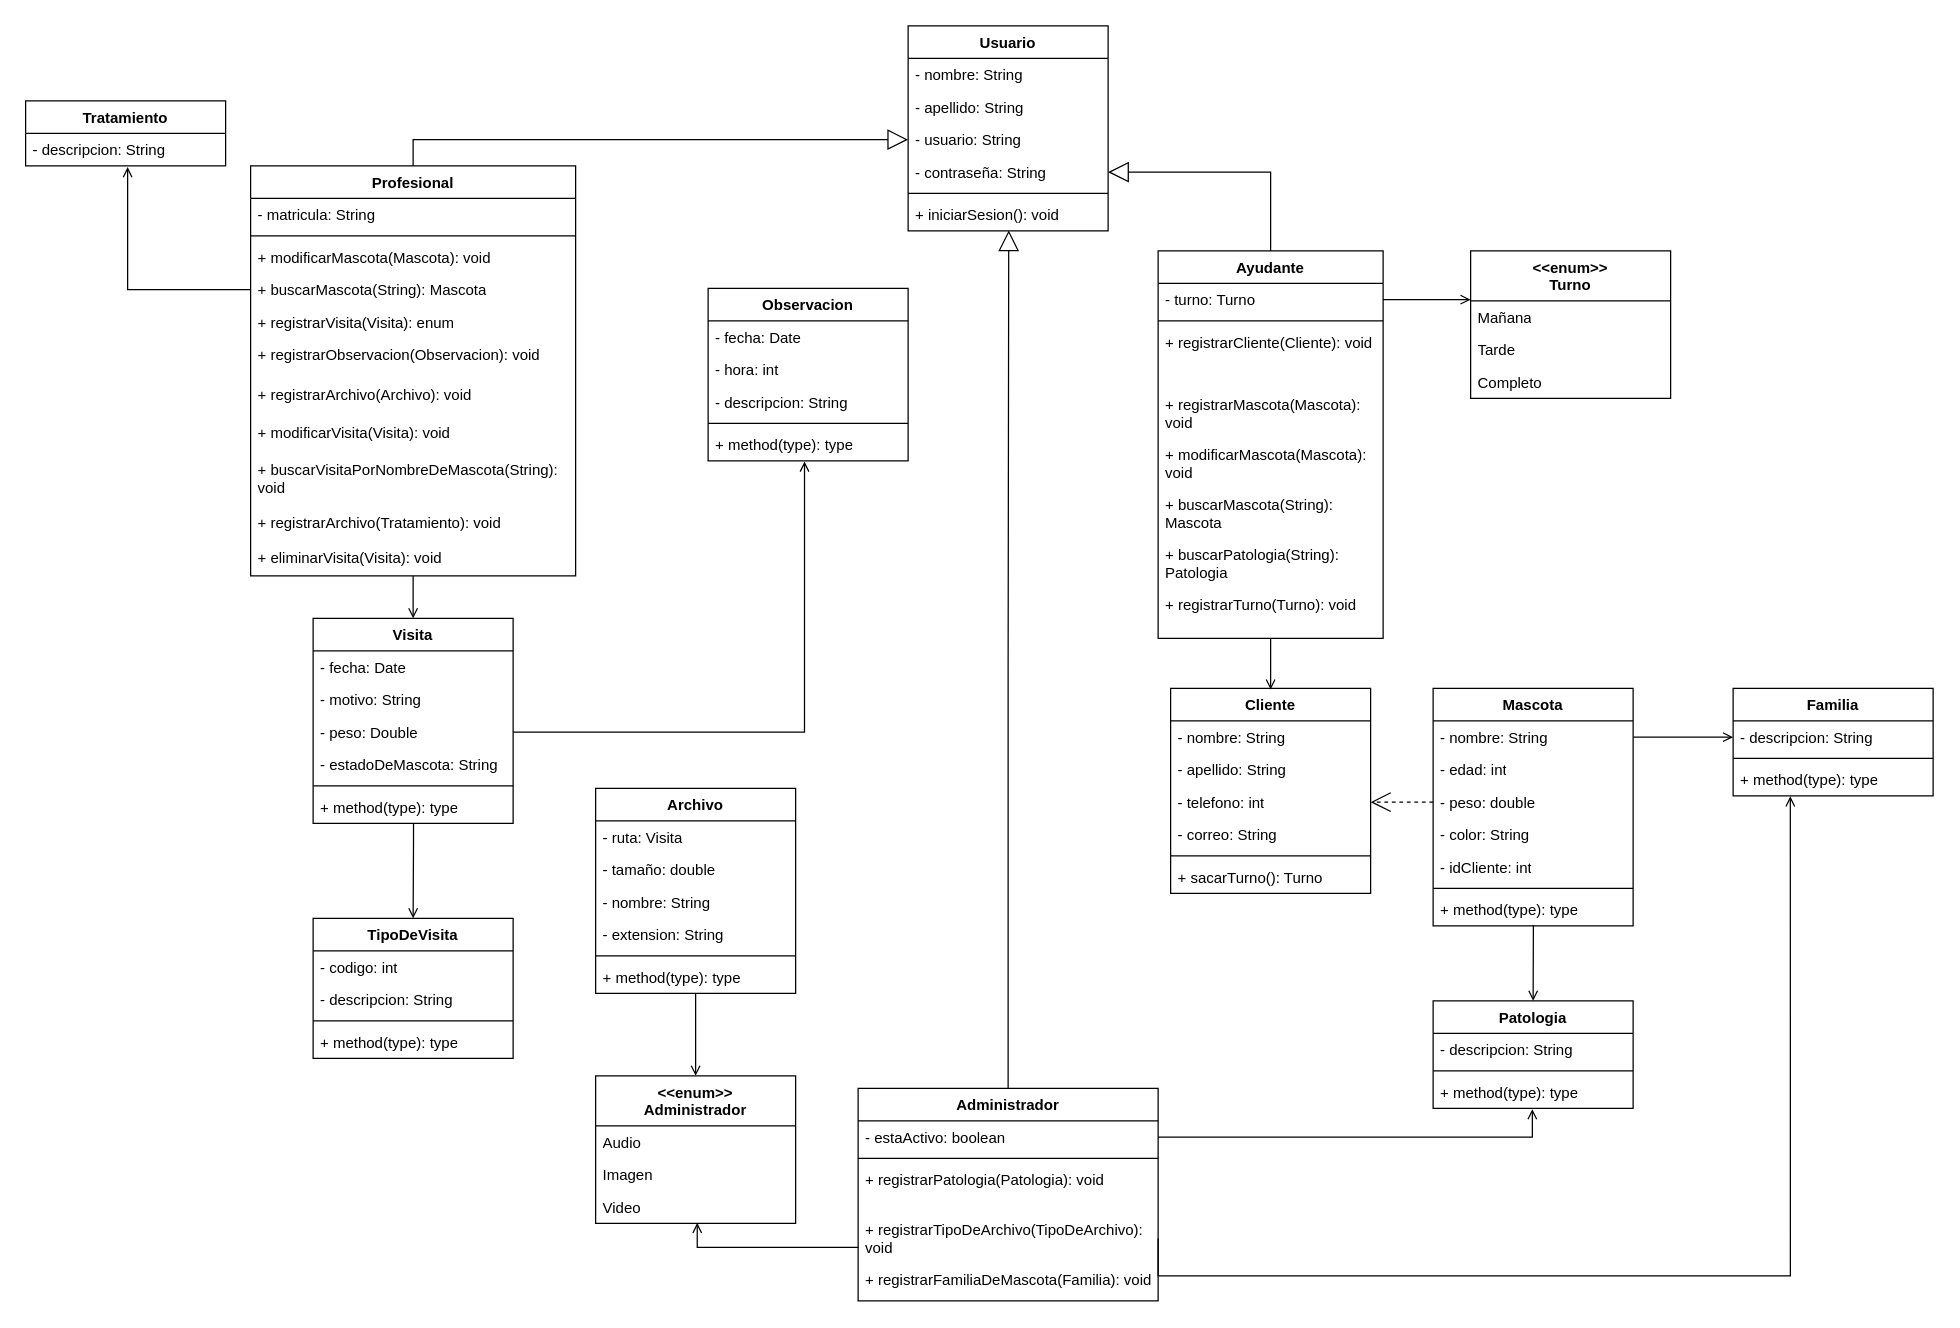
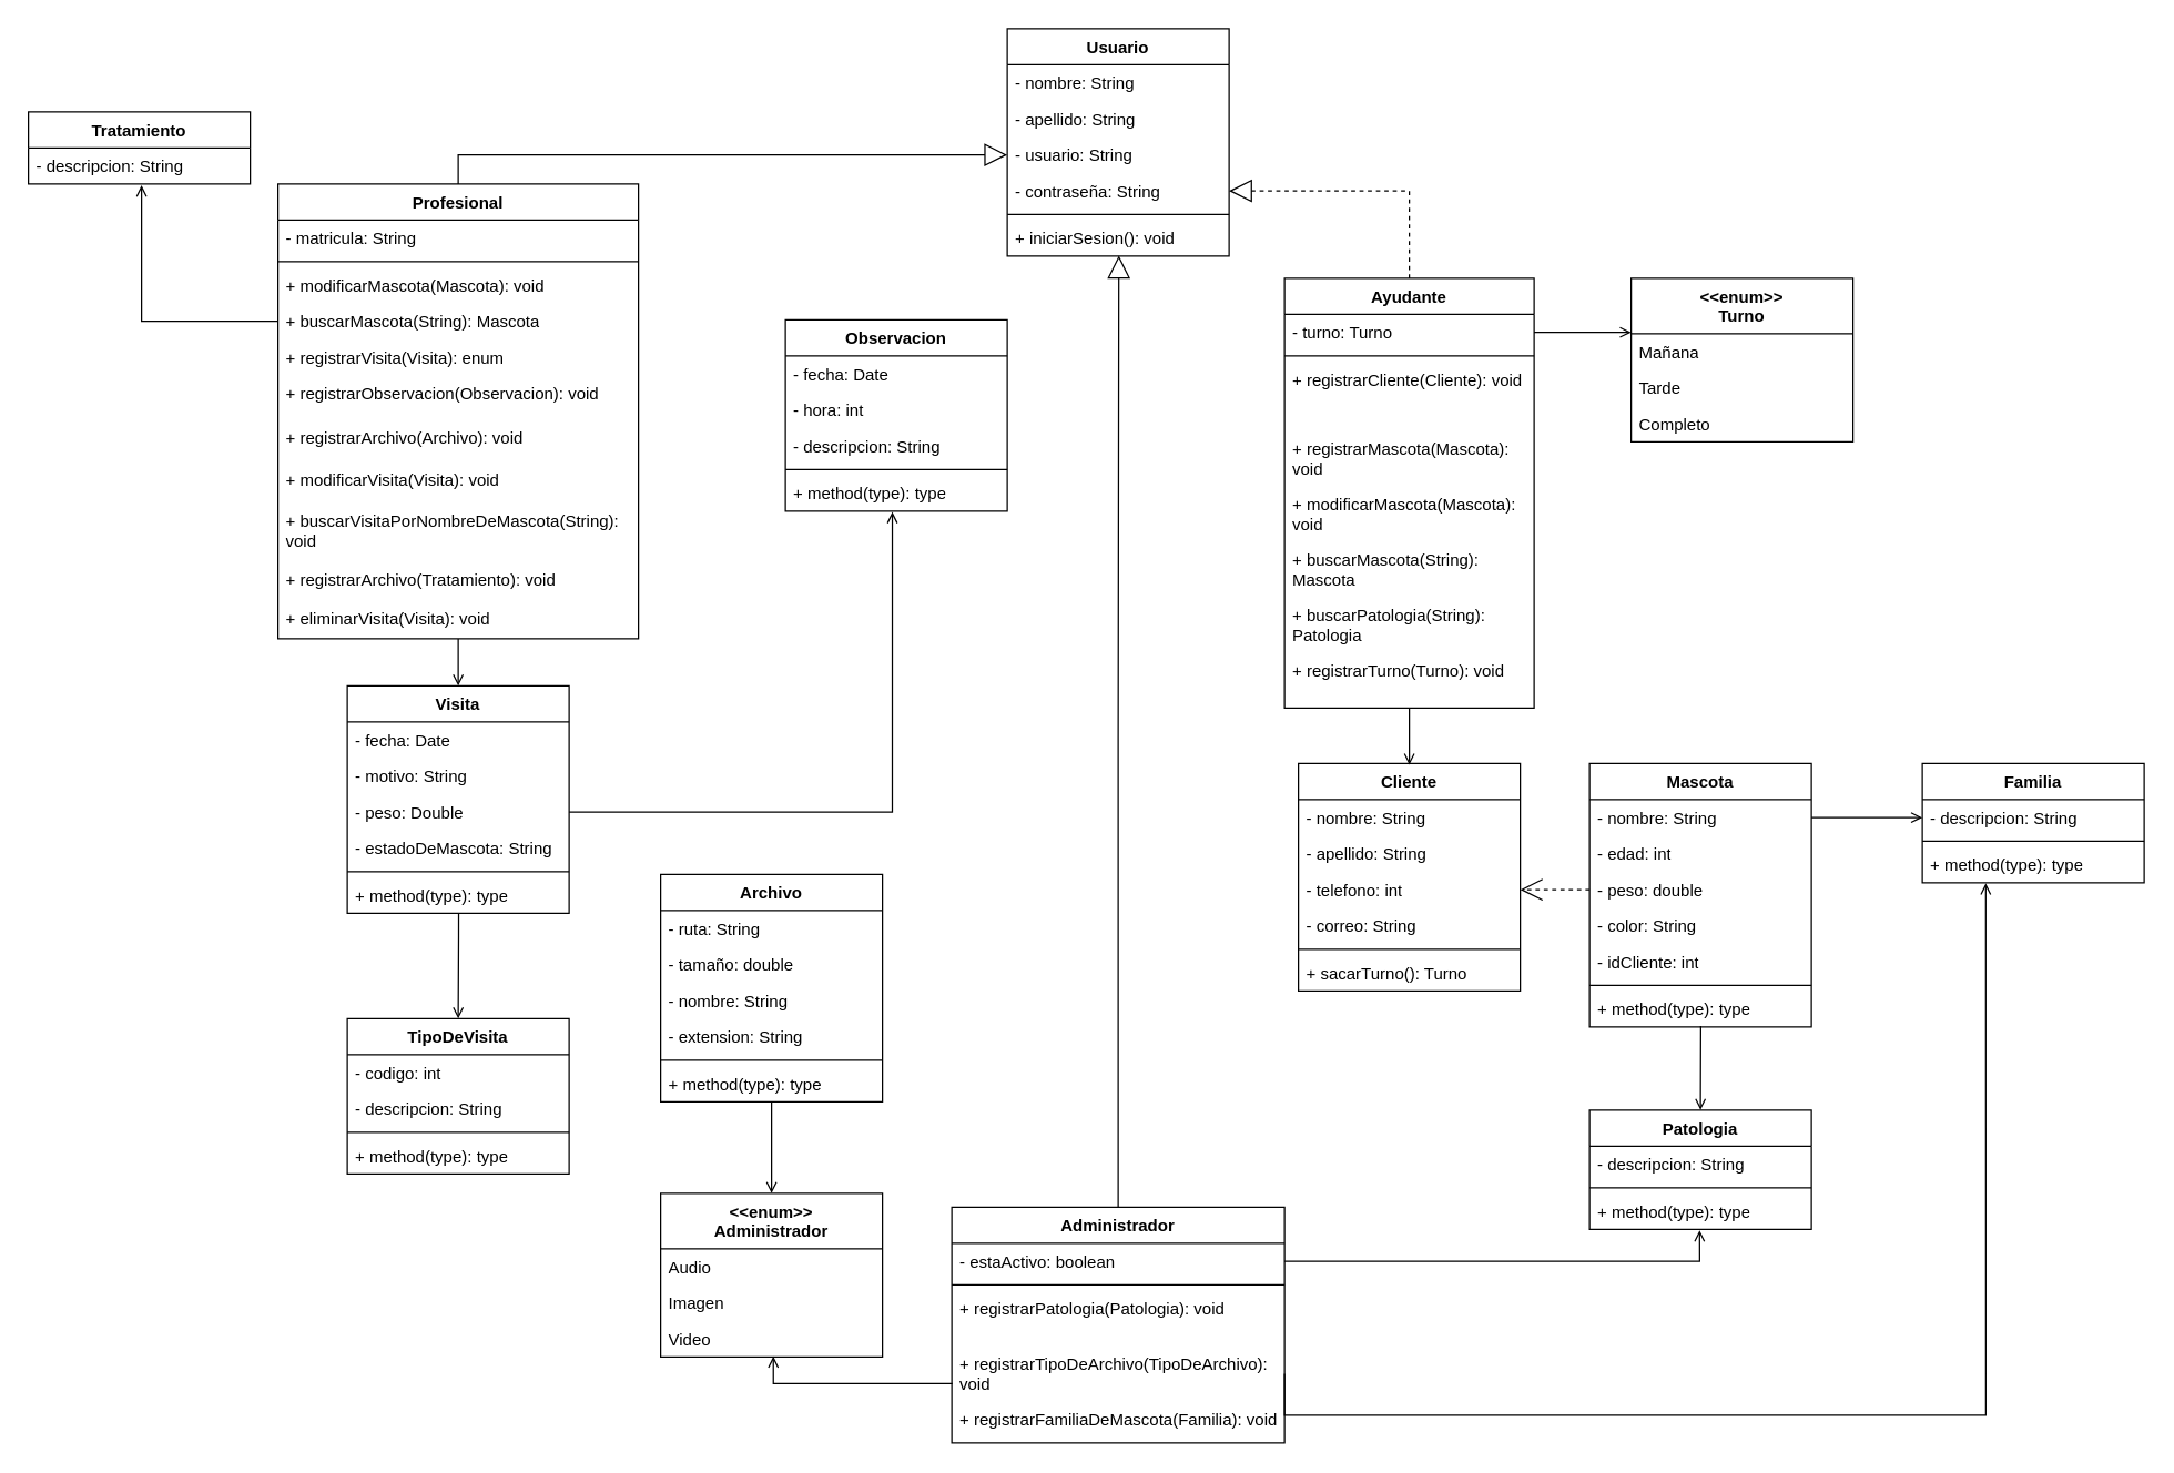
- <mxCell id="49" style="edgeStyle=orthogonalEdgeStyle;rounded=0;orthogonalLoop=1;jettySize=auto;html=1;exitX=0.5;exitY=0;exitDx=0;exitDy=0;entryX=1;entryY=0.5;entryDx=0;entryDy=0;endArrow=block;endFill=0;endSize=14;" edge="1" parent="1" source="22" target="6"><mxGeometry relative="1" as="geometry"><mxPoint x="926" y="303" as="sourcePoint" /><mxPoint x="1026" y="190" as="targetPoint" /><Array as="points"><mxPoint x="1016" y="137" /></Array></mxGeometry></mxCell>
+ <mxCell id="49" style="edgeStyle=orthogonalEdgeStyle;rounded=0;orthogonalLoop=1;jettySize=auto;html=1;exitX=0.5;exitY=0;exitDx=0;exitDy=0;entryX=1;entryY=0.5;entryDx=0;entryDy=0;endArrow=block;endFill=0;endSize=14;dashed=1;" edge="1" parent="1" source="22" target="6"><mxGeometry relative="1" as="geometry"><mxPoint x="926" y="303" as="sourcePoint" /><mxPoint x="1026" y="190" as="targetPoint" /><Array as="points"><mxPoint x="1016" y="137" /></Array></mxGeometry></mxCell>
- <mxCell id="86" value="- ruta: Visita" style="text;strokeColor=none;fillColor=none;align=left;verticalAlign=top;spacingLeft=4;spacingRight=4;overflow=hidden;rotatable=0;points=[[0,0.5],[1,0.5]];portConstraint=eastwest;whiteSpace=wrap;html=1;" vertex="1" parent="85"><mxGeometry y="26" width="160" height="26" as="geometry" /></mxCell>
+ <mxCell id="86" value="- ruta: String" style="text;strokeColor=none;fillColor=none;align=left;verticalAlign=top;spacingLeft=4;spacingRight=4;overflow=hidden;rotatable=0;points=[[0,0.5],[1,0.5]];portConstraint=eastwest;whiteSpace=wrap;html=1;" vertex="1" parent="85"><mxGeometry y="26" width="160" height="26" as="geometry" /></mxCell>
